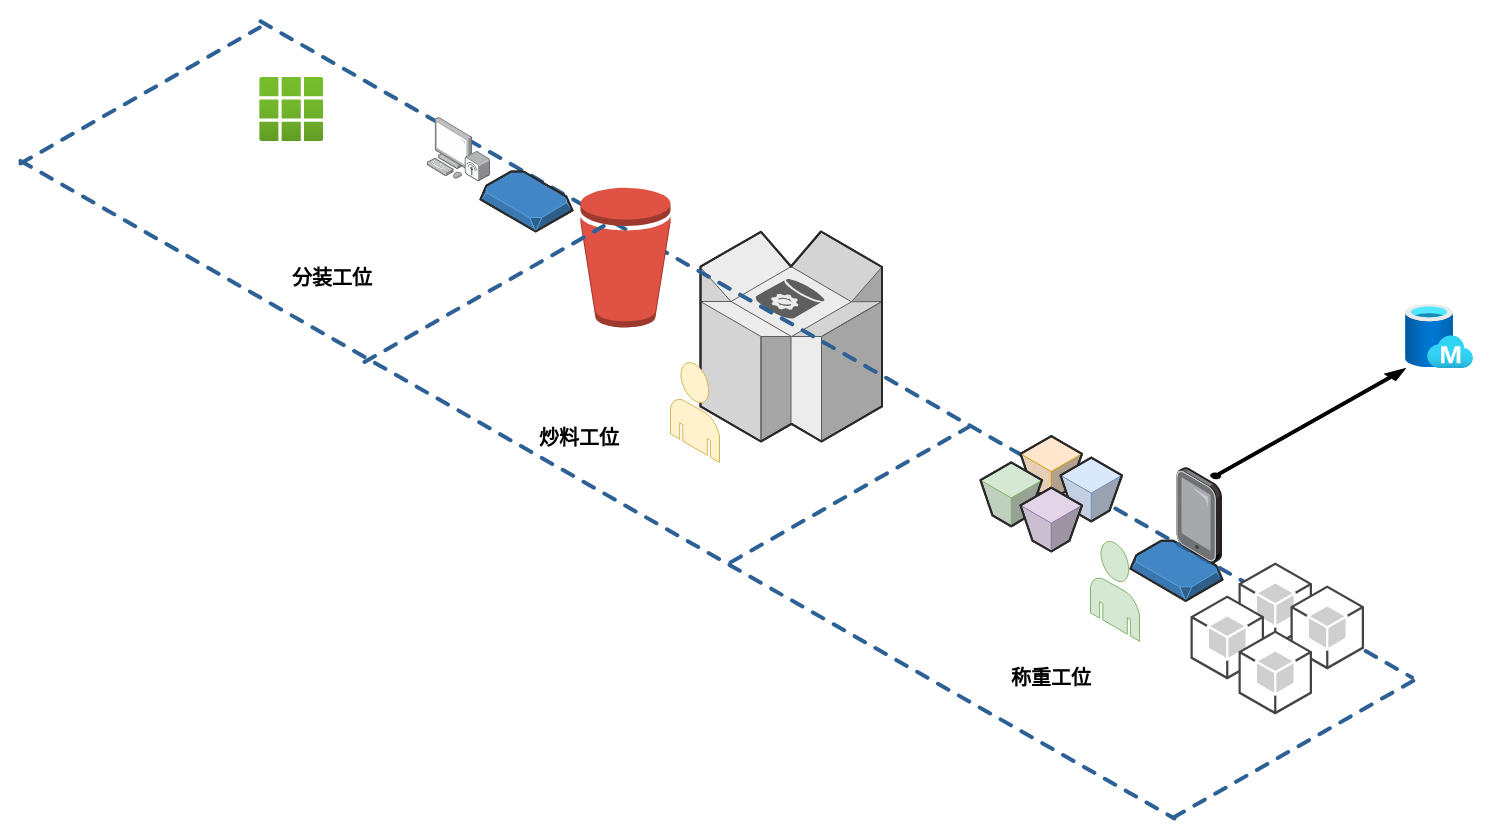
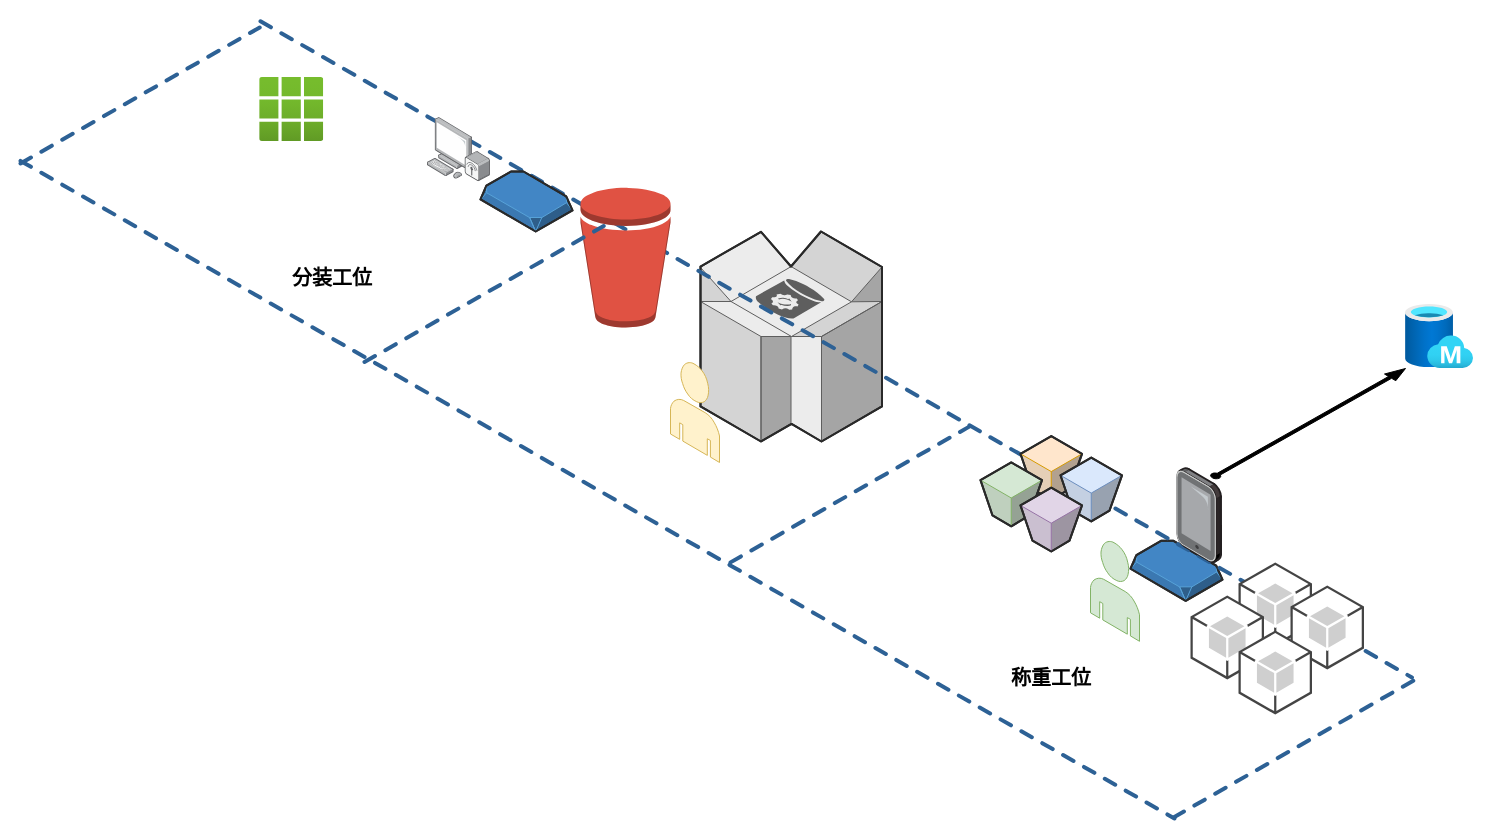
- <mxCell id="25" value="&lt;b&gt;&lt;font style=&quot;font-size: 20px;&quot;&gt;炒料工位&lt;/font&gt;&lt;/b&gt;" style="text;html=1;strokeColor=none;fillColor=none;align=center;verticalAlign=middle;whiteSpace=wrap;rounded=0;" vertex="1" parent="1"><mxGeometry x="530" y="417.1" width="98" height="40" as="geometry" /></mxCell>
